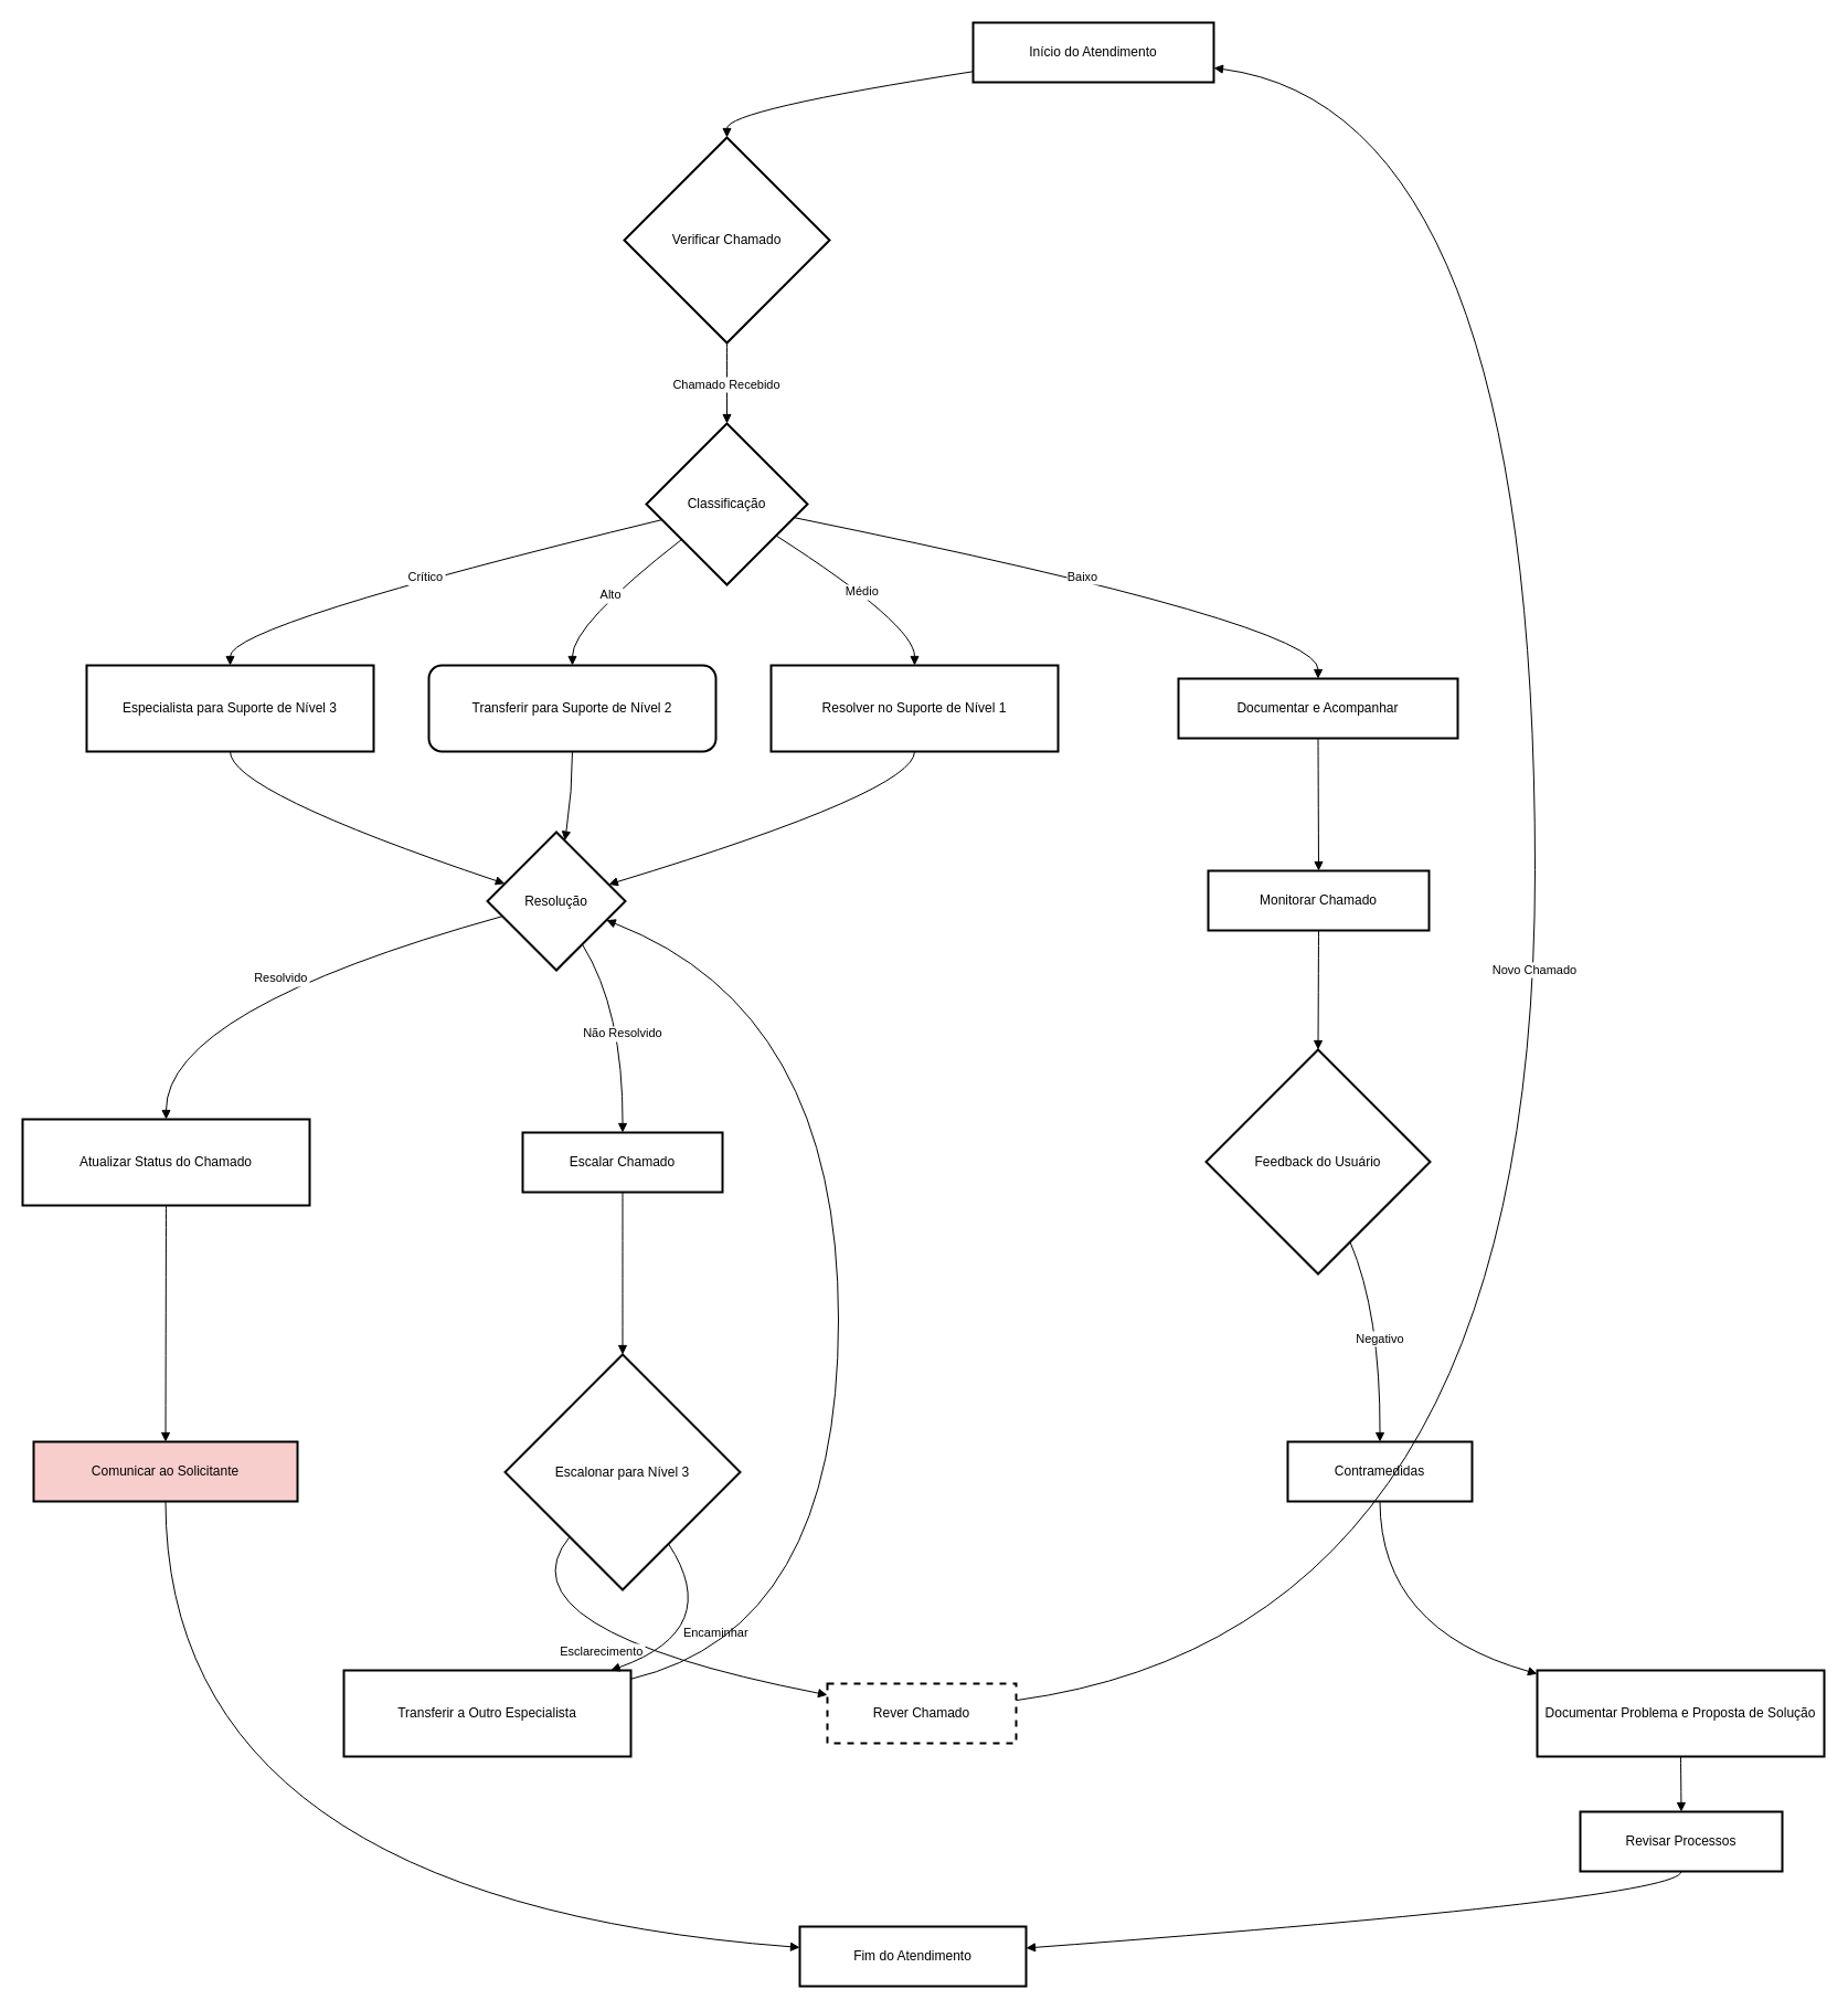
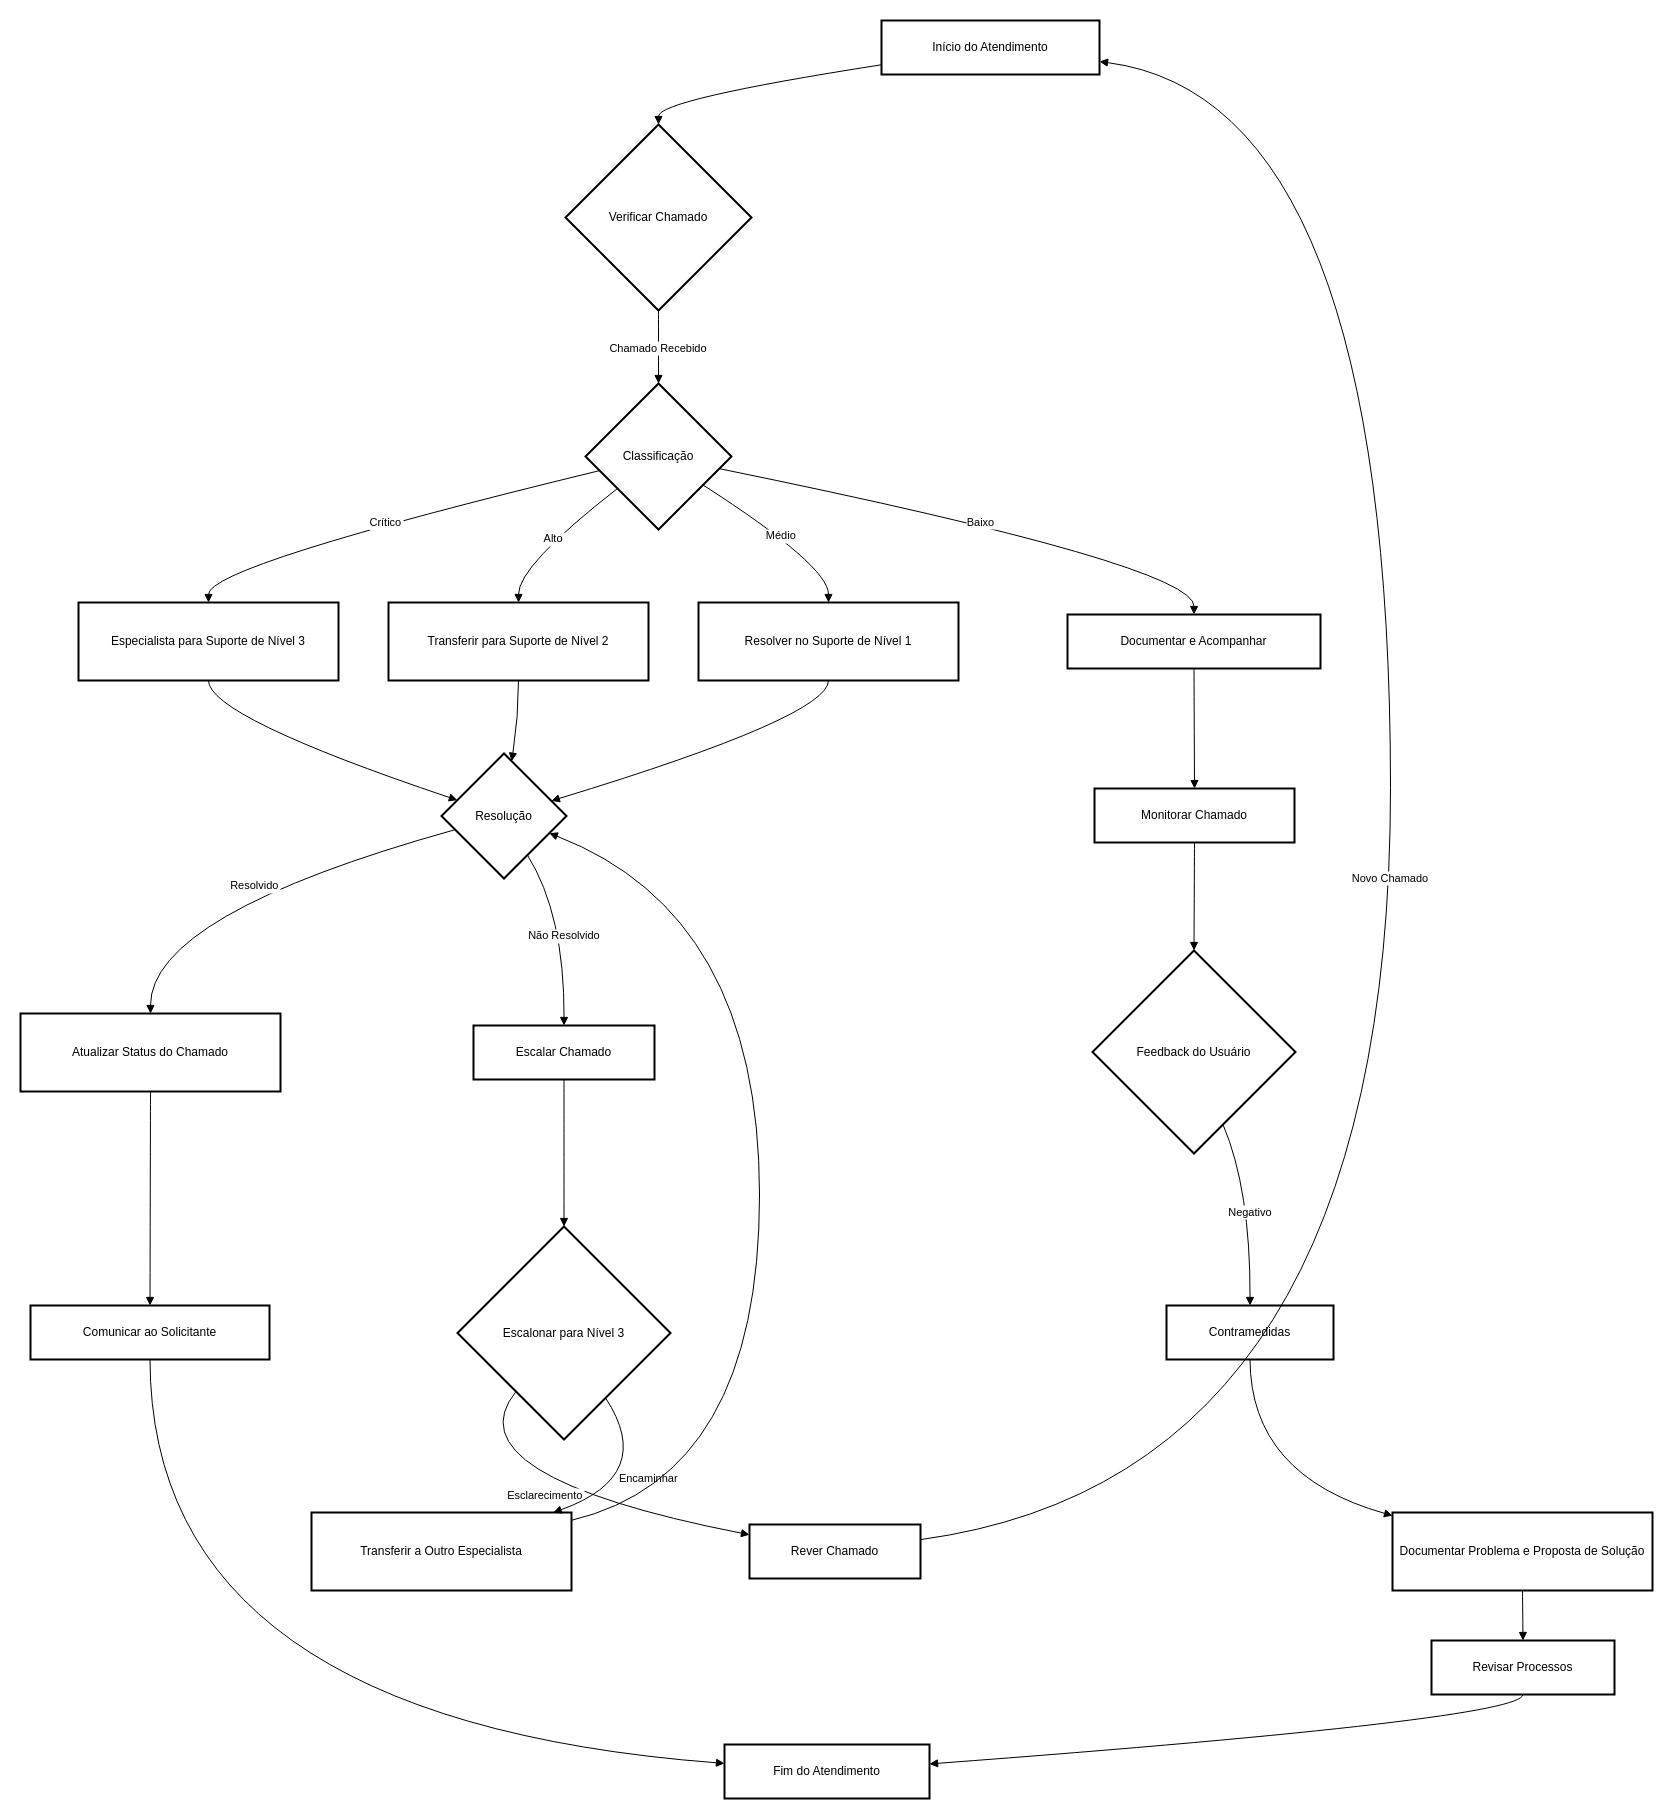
- <mxCell id="6" value="Transferir para Suporte de Nível 2" style="whiteSpace=wrap;strokeWidth=2;rounded=1;" vertex="1" parent="1"><mxGeometry x="388" y="602" width="260" height="78" as="geometry" /></mxCell>
+ <mxCell id="6" value="Transferir para Suporte de Nível 2" style="whiteSpace=wrap;strokeWidth=2;" vertex="1" parent="1"><mxGeometry x="388" y="602" width="260" height="78" as="geometry" /></mxCell>
- <mxCell id="15" value="Comunicar ao Solicitante" style="whiteSpace=wrap;strokeWidth=2;fillColor=#f8cecc;" vertex="1" parent="1"><mxGeometry x="30" y="1305" width="239" height="54" as="geometry" /></mxCell>
+ <mxCell id="15" value="Comunicar ao Solicitante" style="whiteSpace=wrap;strokeWidth=2;" vertex="1" parent="1"><mxGeometry x="30" y="1305" width="239" height="54" as="geometry" /></mxCell>
- <mxCell id="13" value="Rever Chamado" style="whiteSpace=wrap;strokeWidth=2;dashed=1;" vertex="1" parent="1"><mxGeometry x="749" y="1524" width="171" height="54" as="geometry" /></mxCell>
+ <mxCell id="13" value="Rever Chamado" style="whiteSpace=wrap;strokeWidth=2;" vertex="1" parent="1"><mxGeometry x="749" y="1524" width="171" height="54" as="geometry" /></mxCell>
